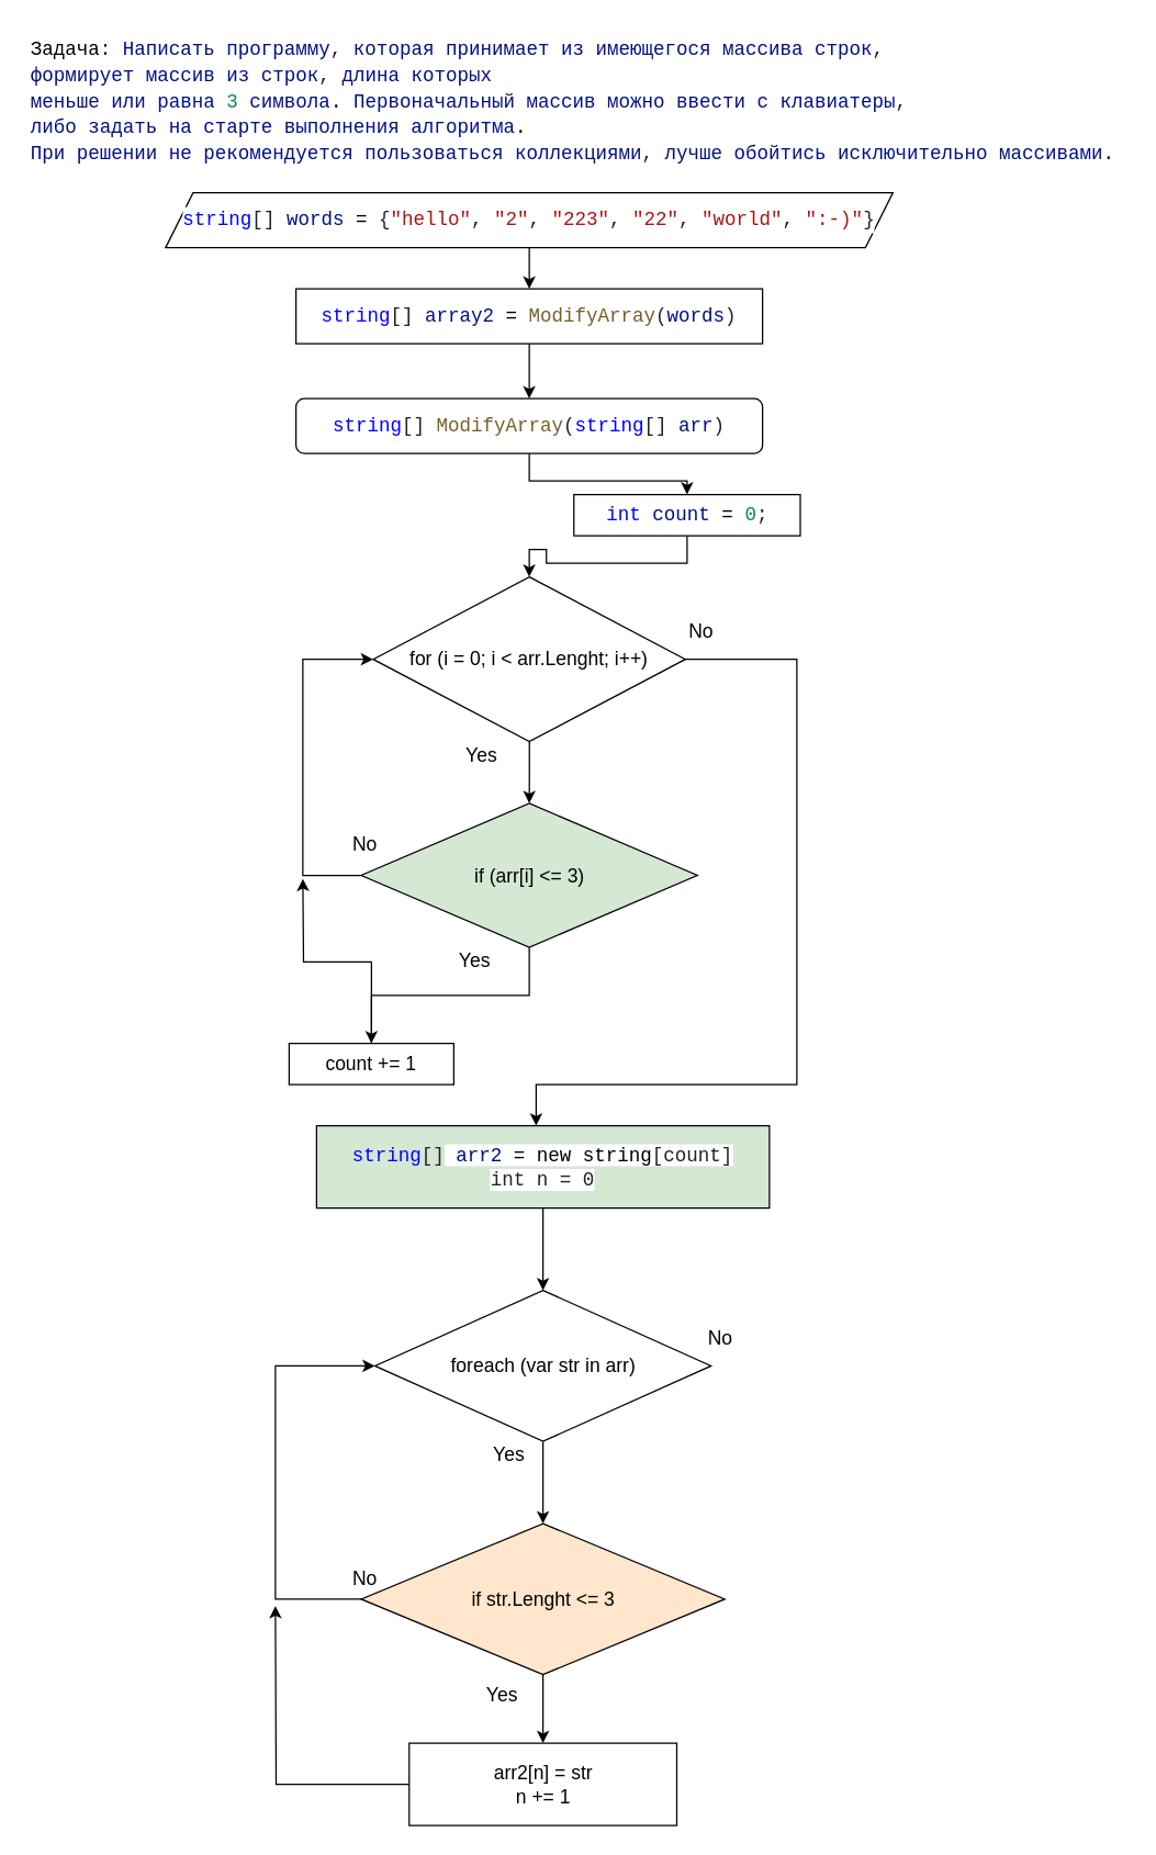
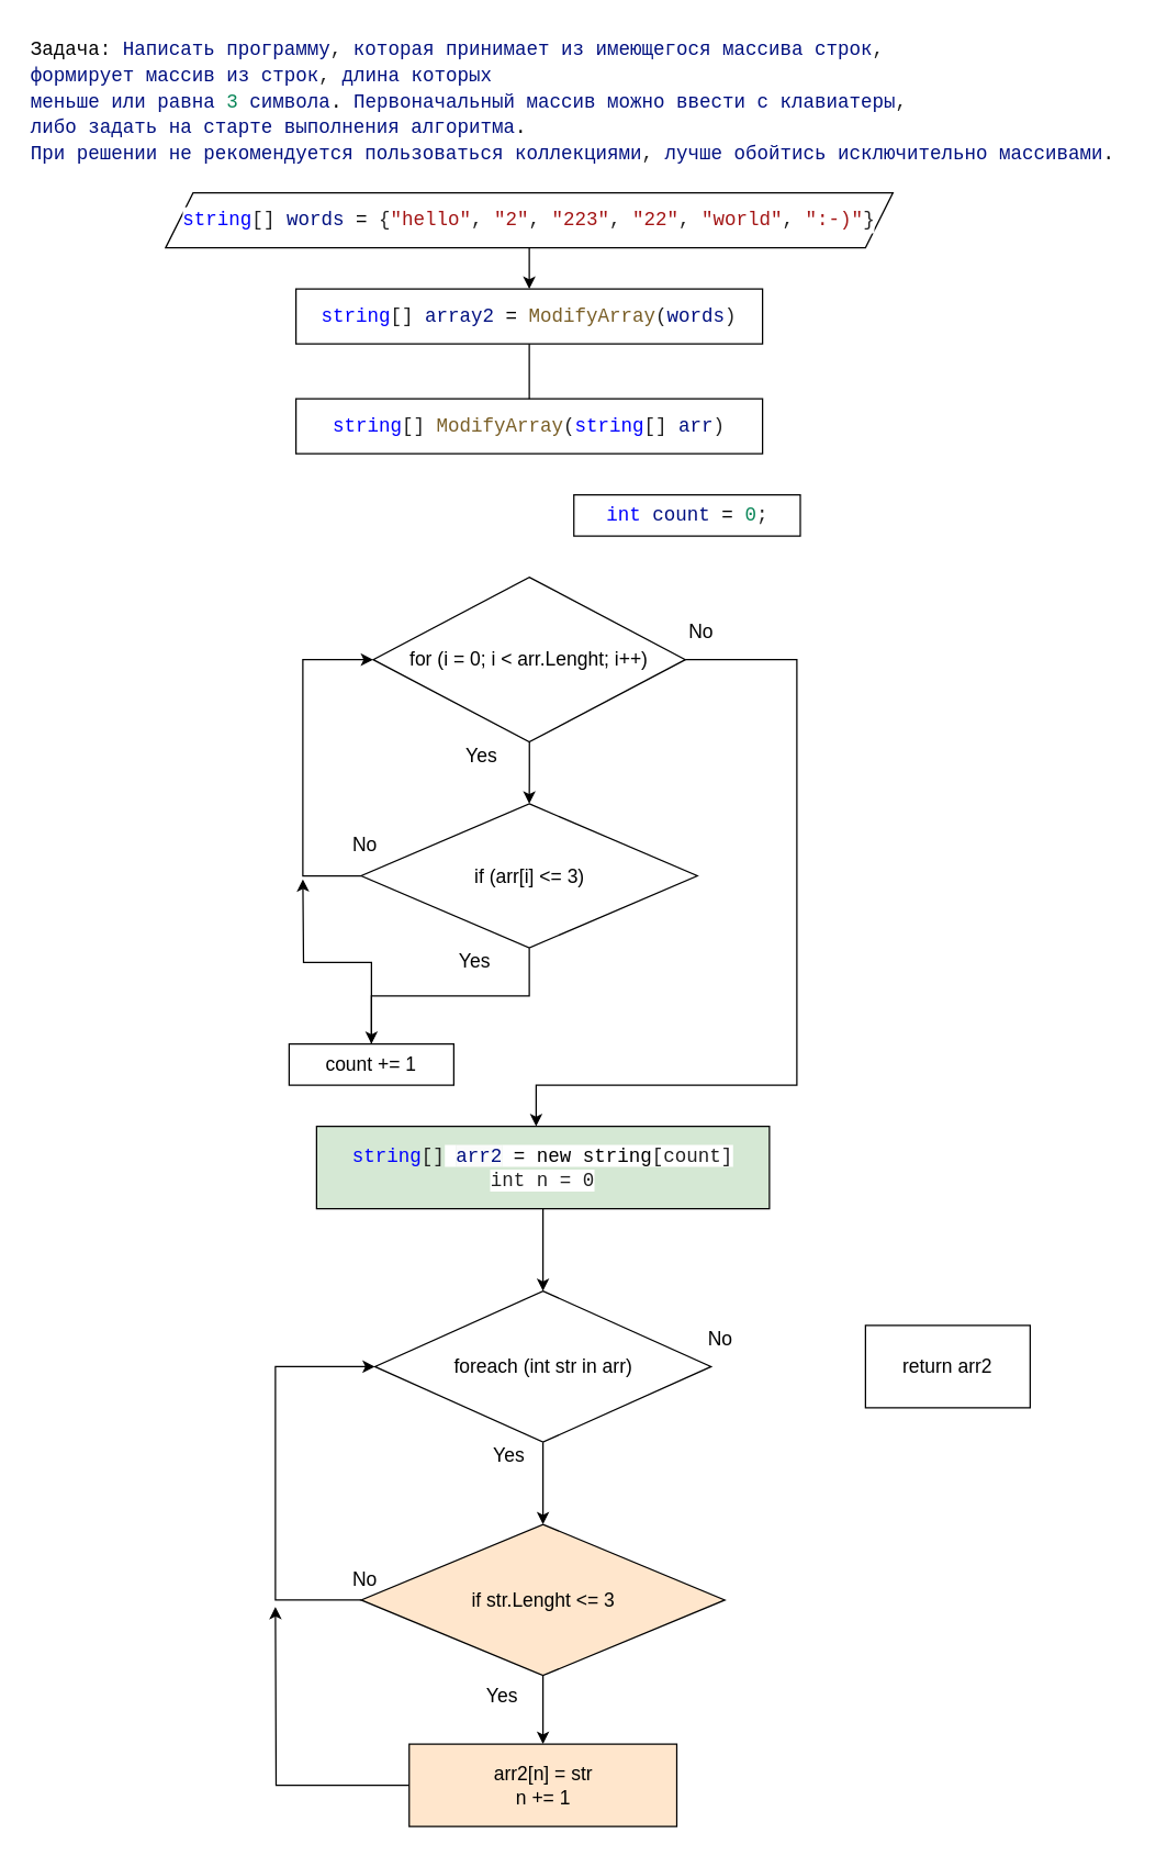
- <mxCell id="36" value="" style="endArrow=classic;html=1;rounded=0;fontSize=14;exitX=0.5;exitY=1;exitDx=0;exitDy=0;entryX=0.5;entryY=0;entryDx=0;entryDy=0;" edge="1" parent="1" source="35" target="6"><mxGeometry width="50" height="50" relative="1" as="geometry"><mxPoint x="410" y="400" as="sourcePoint" /><mxPoint x="460" y="350" as="targetPoint" /></mxGeometry></mxCell>
+ <mxCell id="36" value="" style="endArrow=none;html=1;rounded=0;fontSize=14;exitX=0.5;exitY=1;exitDx=0;exitDy=0;entryX=0.5;entryY=0;entryDx=0;entryDy=0;" edge="1" parent="1" source="35" target="6"><mxGeometry width="50" height="50" relative="1" as="geometry"><mxPoint x="410" y="400" as="sourcePoint" /><mxPoint x="460" y="350" as="targetPoint" /></mxGeometry></mxCell>
- <mxCell id="6" value="&lt;div style=&quot;background-color: rgb(255, 255, 255); font-family: Consolas, &amp;quot;Courier New&amp;quot;, monospace; font-size: 14px; line-height: 19px;&quot;&gt;&lt;span style=&quot;color: #0000ff;&quot;&gt;string&lt;/span&gt;&lt;span style=&quot;color: #222222;&quot;&gt;[&lt;/span&gt;&lt;span style=&quot;color: #222222;&quot;&gt;]&lt;/span&gt; &lt;span style=&quot;color: #795e26;&quot;&gt;ModifyArray&lt;/span&gt;&lt;span style=&quot;color: #222222;&quot;&gt;(&lt;/span&gt;&lt;span style=&quot;color: #0000ff;&quot;&gt;string&lt;/span&gt;&lt;span style=&quot;color: #222222;&quot;&gt;[&lt;/span&gt;&lt;span style=&quot;color: #222222;&quot;&gt;]&lt;/span&gt; &lt;span style=&quot;color: #001080;&quot;&gt;arr&lt;/span&gt;&lt;span style=&quot;color: #222222;&quot;&gt;)&lt;/span&gt;&lt;/div&gt;" style="whiteSpace=wrap;html=1;rounded=1;" vertex="1" parent="1"><mxGeometry x="215" y="290" width="340" height="40" as="geometry" /></mxCell>
+ <mxCell id="6" value="&lt;div style=&quot;background-color: rgb(255, 255, 255); font-family: Consolas, &amp;quot;Courier New&amp;quot;, monospace; font-size: 14px; line-height: 19px;&quot;&gt;&lt;span style=&quot;color: #0000ff;&quot;&gt;string&lt;/span&gt;&lt;span style=&quot;color: #222222;&quot;&gt;[&lt;/span&gt;&lt;span style=&quot;color: #222222;&quot;&gt;]&lt;/span&gt; &lt;span style=&quot;color: #795e26;&quot;&gt;ModifyArray&lt;/span&gt;&lt;span style=&quot;color: #222222;&quot;&gt;(&lt;/span&gt;&lt;span style=&quot;color: #0000ff;&quot;&gt;string&lt;/span&gt;&lt;span style=&quot;color: #222222;&quot;&gt;[&lt;/span&gt;&lt;span style=&quot;color: #222222;&quot;&gt;]&lt;/span&gt; &lt;span style=&quot;color: #001080;&quot;&gt;arr&lt;/span&gt;&lt;span style=&quot;color: #222222;&quot;&gt;)&lt;/span&gt;&lt;/div&gt;" style="rounded=0;whiteSpace=wrap;html=1;" vertex="1" parent="1"><mxGeometry x="215" y="290" width="340" height="40" as="geometry" /></mxCell>
- <mxCell id="5" style="edgeStyle=orthogonalEdgeStyle;rounded=0;orthogonalLoop=1;jettySize=auto;html=1;entryX=0.5;entryY=0;entryDx=0;entryDy=0;" edge="1" parent="1" source="6" target="11"><mxGeometry relative="1" as="geometry" /></mxCell>
- <mxCell id="10" style="edgeStyle=orthogonalEdgeStyle;rounded=0;orthogonalLoop=1;jettySize=auto;html=1;entryX=0.5;entryY=0;entryDx=0;entryDy=0;" edge="1" parent="1" source="11" target="9"><mxGeometry relative="1" as="geometry" /></mxCell>
- <mxCell id="14" value="&lt;font style=&quot;font-size: 14px;&quot;&gt;if (arr[i] &amp;lt;= 3)&lt;/font&gt;" style="rhombus;whiteSpace=wrap;html=1;fillColor=#d5e8d4;" vertex="1" parent="1"><mxGeometry x="262.5" y="585" width="245" height="105" as="geometry" /></mxCell>
+ <mxCell id="14" value="&lt;font style=&quot;font-size: 14px;&quot;&gt;if (arr[i] &amp;lt;= 3)&lt;/font&gt;" style="rhombus;whiteSpace=wrap;html=1;" vertex="1" parent="1"><mxGeometry x="262.5" y="585" width="245" height="105" as="geometry" /></mxCell>
- <mxCell id="24" value="foreach (var str in arr)" style="rhombus;whiteSpace=wrap;html=1;fontSize=14;" vertex="1" parent="1"><mxGeometry x="272.5" y="940" width="245" height="110" as="geometry" /></mxCell>
+ <mxCell id="24" value="foreach (int str in arr)" style="rhombus;whiteSpace=wrap;html=1;fontSize=14;" vertex="1" parent="1"><mxGeometry x="272.5" y="940" width="245" height="110" as="geometry" /></mxCell>
+ <mxCell id="33" value="return arr2" style="whiteSpace=wrap;html=1;fontSize=14;" vertex="1" parent="1"><mxGeometry x="630" y="965" width="120" height="60" as="geometry" /></mxCell>
- <mxCell id="29" value="arr2[n] = str&lt;br&gt;n += 1" style="whiteSpace=wrap;html=1;fontSize=14;" vertex="1" parent="1"><mxGeometry x="297.5" y="1270" width="195" height="60" as="geometry" /></mxCell>
+ <mxCell id="29" value="arr2[n] = str&lt;br&gt;n += 1" style="whiteSpace=wrap;html=1;fontSize=14;fillColor=#ffe6cc;" vertex="1" parent="1"><mxGeometry x="297.5" y="1270" width="195" height="60" as="geometry" /></mxCell>
